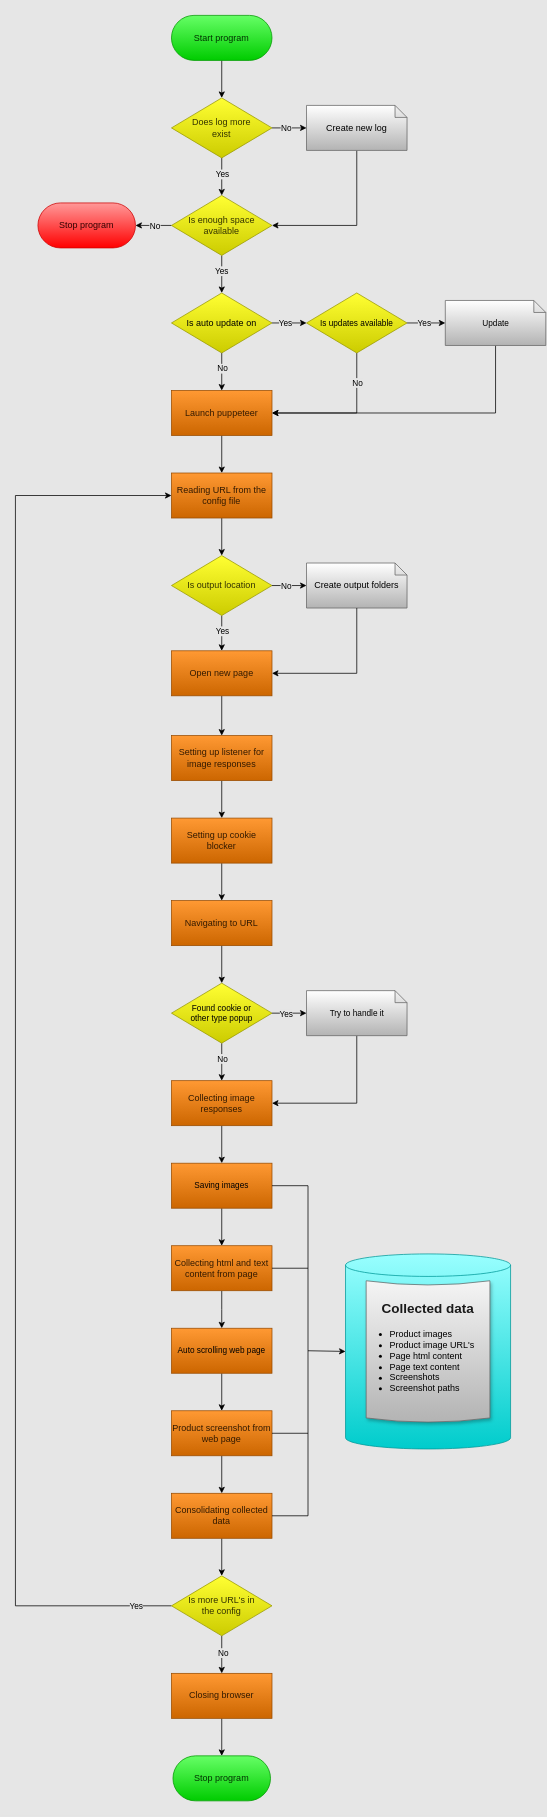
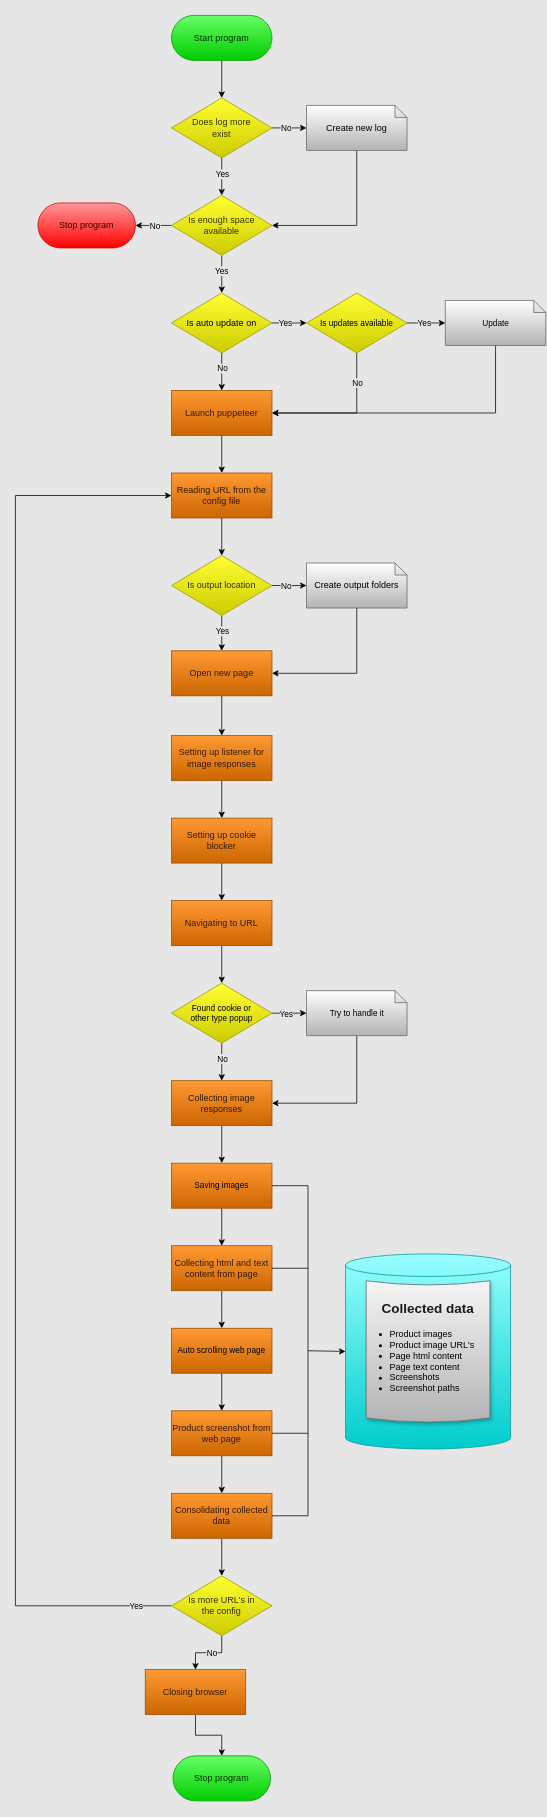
- <mxCell id="39" value="&lt;font color=&quot;#331a00&quot;&gt;Closing browser&lt;/font&gt;" style="whiteSpace=wrap;html=1;rounded=0;fillColor=#FF9933;strokeColor=#994C00;gradientColor=#CC6600;movable=1;resizable=1;rotatable=1;deletable=1;editable=1;locked=0;connectable=1;" parent="1" vertex="1"><mxGeometry x="228" y="2230" width="134" height="60" as="geometry" /></mxCell>
+ <mxCell id="39" value="&lt;font color=&quot;#331a00&quot;&gt;Closing browser&lt;/font&gt;" style="whiteSpace=wrap;html=1;rounded=0;fillColor=#FF9933;strokeColor=#994C00;gradientColor=#CC6600;movable=1;resizable=1;rotatable=1;deletable=1;editable=1;locked=0;connectable=1;" parent="1" vertex="1"><mxGeometry x="193" y="2225" width="134" height="60" as="geometry" /></mxCell>
